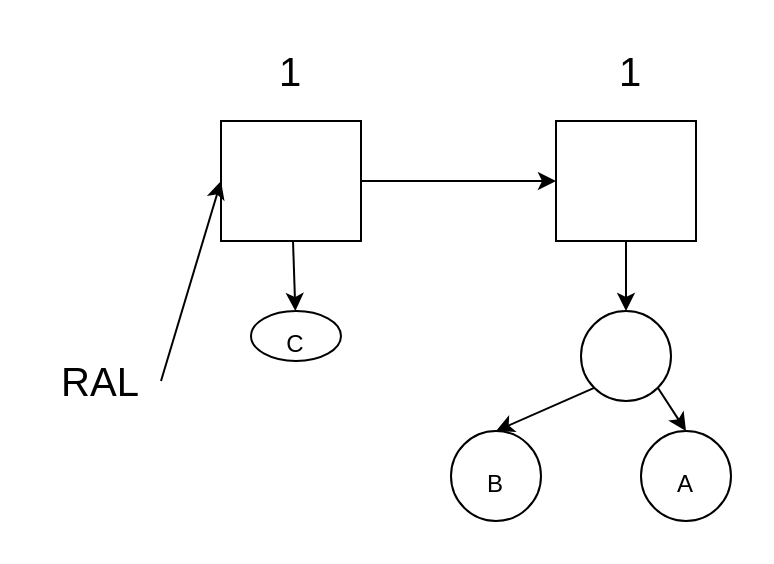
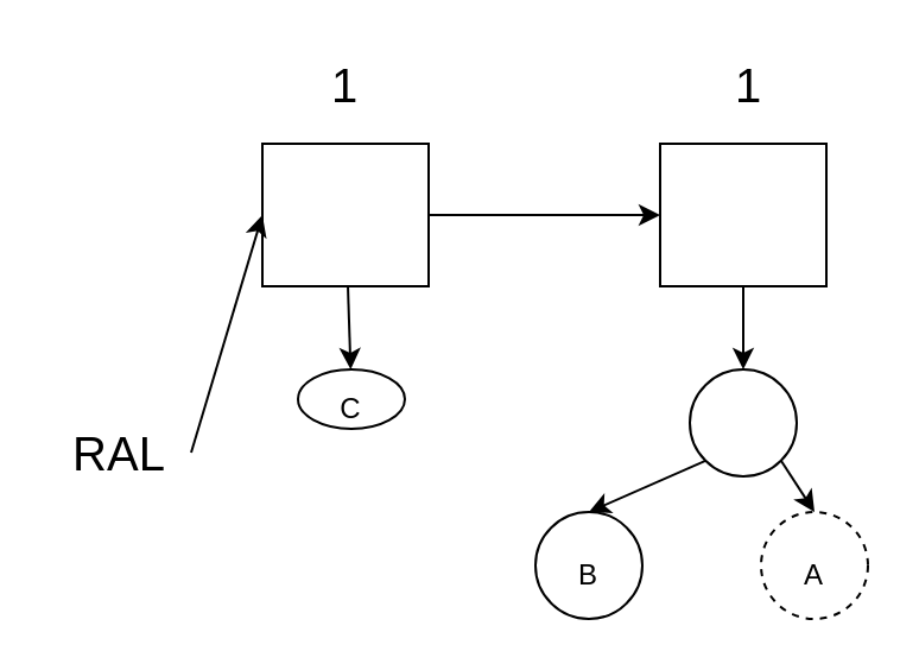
- <mxCell id="16" value="&lt;font style=&quot;font-size: 12px&quot;&gt;A&lt;/font&gt;" style="ellipse;whiteSpace=wrap;html=1;aspect=fixed;fontSize=20;" parent="1" vertex="1"><mxGeometry x="320" y="215" width="45" height="45" as="geometry" /></mxCell>
+ <mxCell id="16" value="&lt;font style=&quot;font-size: 12px&quot;&gt;A&lt;/font&gt;" style="ellipse;whiteSpace=wrap;html=1;aspect=fixed;fontSize=20;dashed=1;" parent="1" vertex="1"><mxGeometry x="320" y="215" width="45" height="45" as="geometry" /></mxCell>
